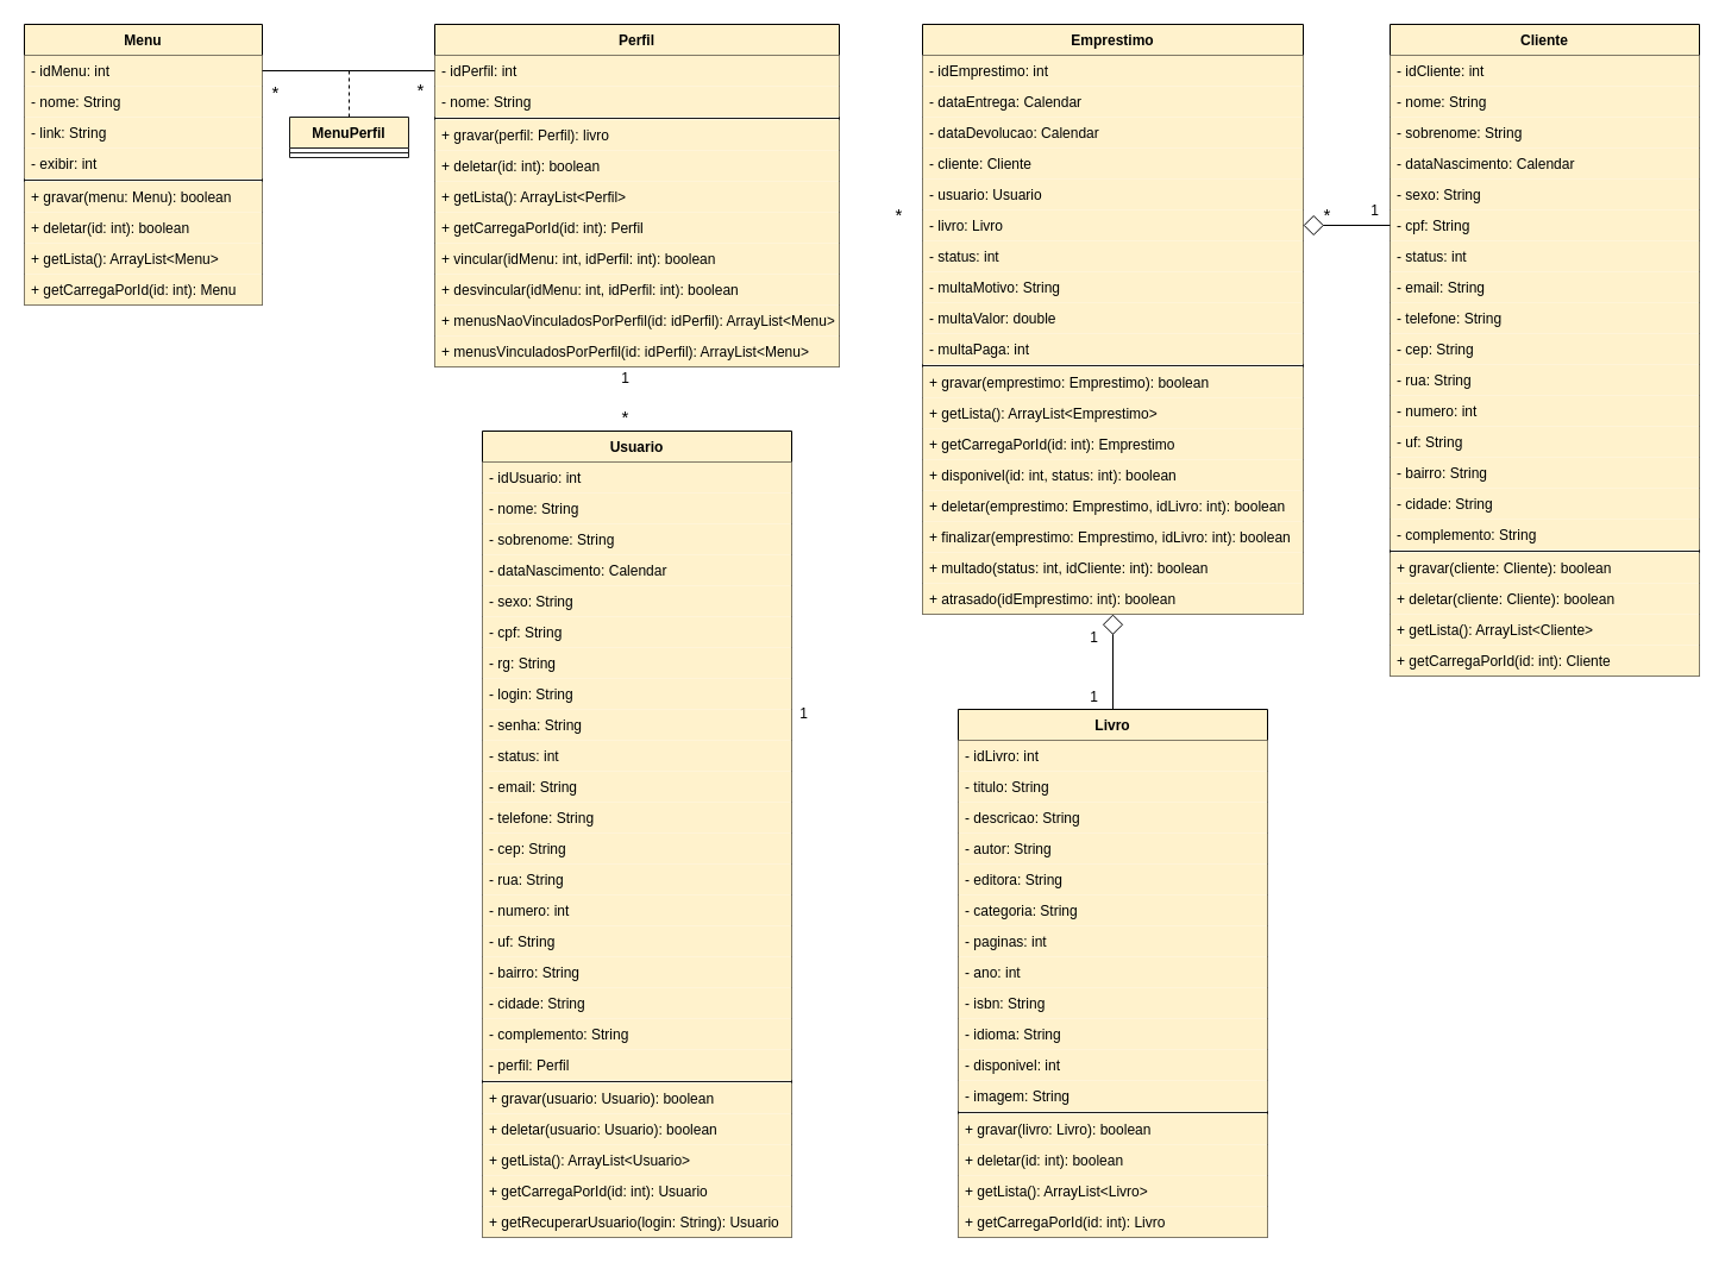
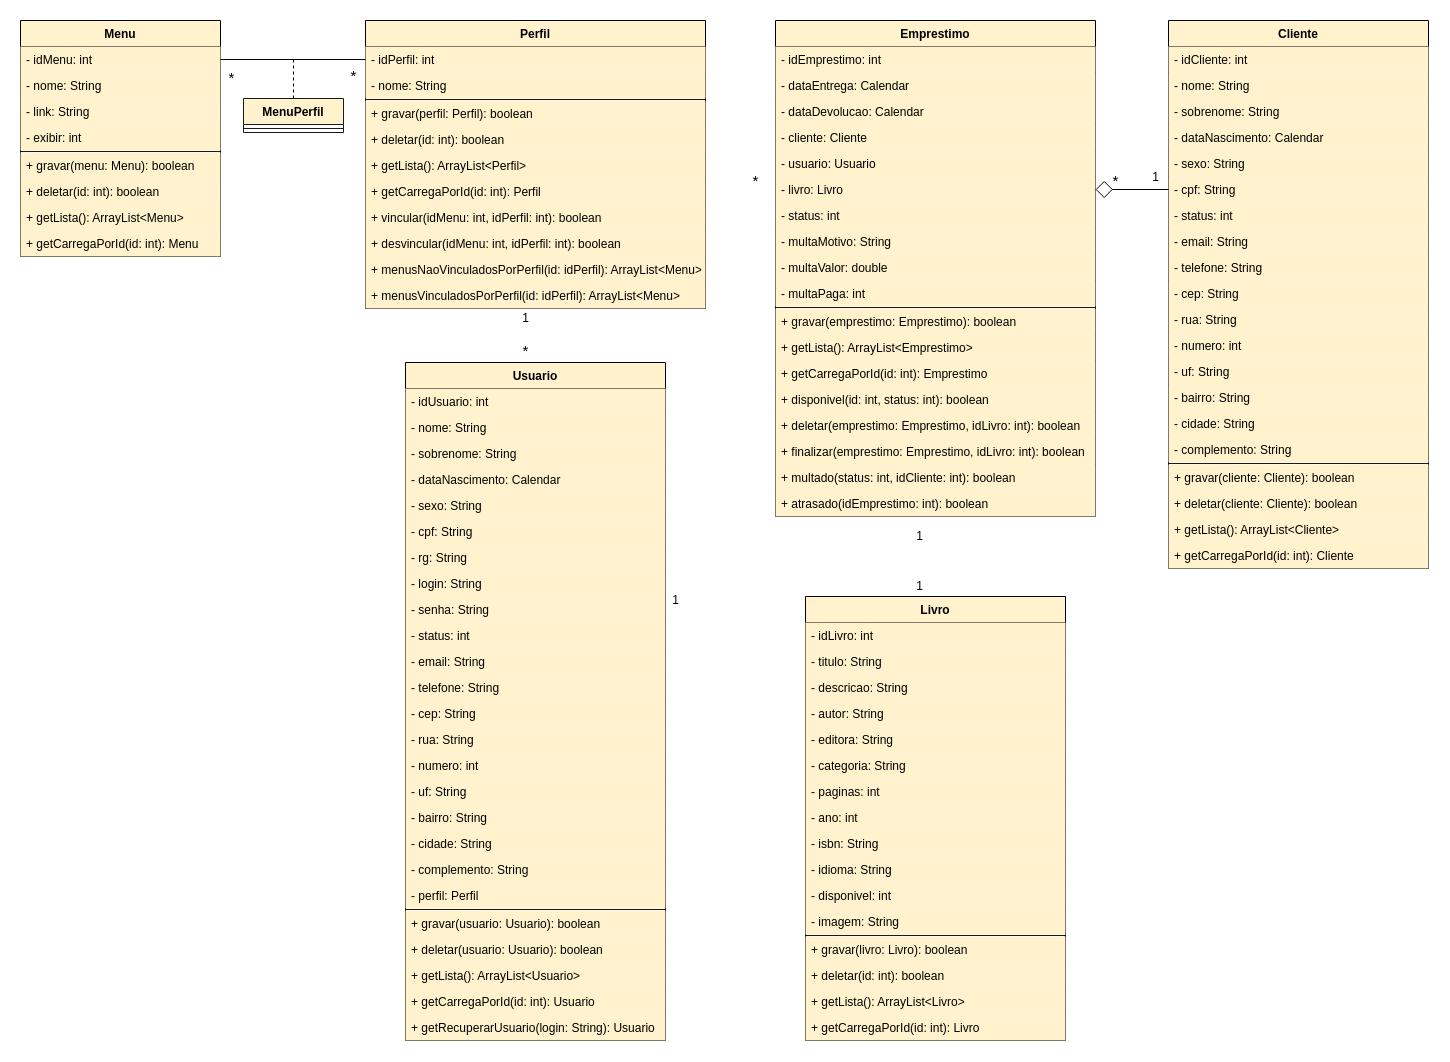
- <mxCell id="6" value="+ gravar(perfil: Perfil): livro" style="text;align=left;verticalAlign=top;spacingLeft=4;spacingRight=4;overflow=hidden;rotatable=0;points=[[0,0.5],[1,0.5]];portConstraint=eastwest;fillColor=#fff2cc;" vertex="1" parent="2"><mxGeometry y="80" width="340" height="26" as="geometry" /></mxCell>
+ <mxCell id="6" value="+ gravar(perfil: Perfil): boolean" style="text;align=left;verticalAlign=top;spacingLeft=4;spacingRight=4;overflow=hidden;rotatable=0;points=[[0,0.5],[1,0.5]];portConstraint=eastwest;fillColor=#fff2cc;" vertex="1" parent="2"><mxGeometry y="80" width="340" height="26" as="geometry" /></mxCell>
- <mxCell id="76" style="edgeStyle=orthogonalEdgeStyle;rounded=0;orthogonalLoop=1;jettySize=auto;html=1;exitX=0.5;exitY=0;exitDx=0;exitDy=0;entryX=0.5;entryY=1;entryDx=0;entryDy=0;fontColor=#000000;endArrow=diamond;endFill=0;strokeWidth=1;endSize=15;" edge="1" parent="1" source="77" target="95"><mxGeometry relative="1" as="geometry" /></mxCell>
